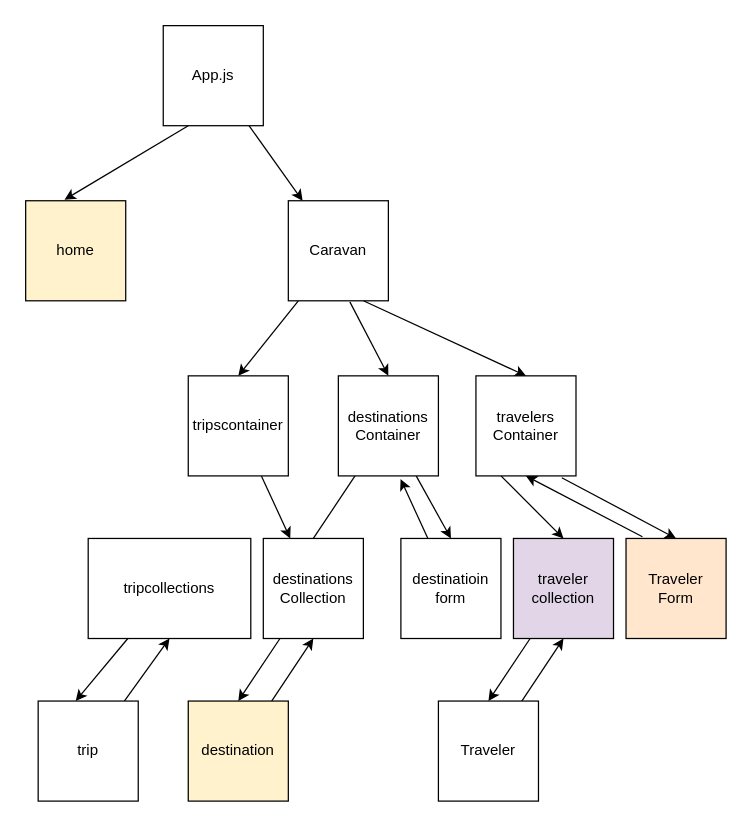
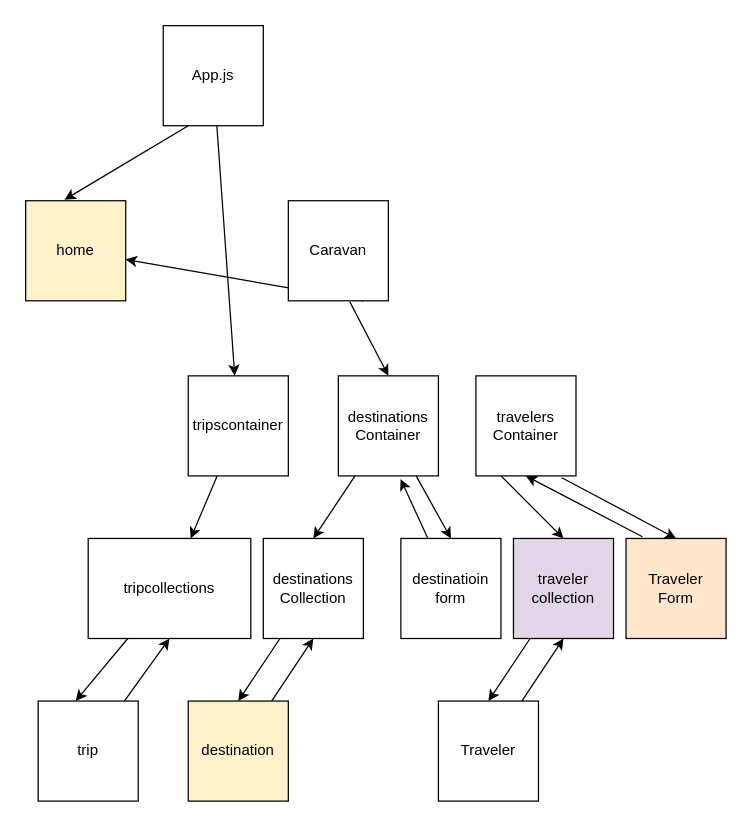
- <mxCell id="6" style="edgeStyle=none;html=1;" edge="1" parent="1" source="7" target="33"><mxGeometry relative="1" as="geometry" /></mxCell>
+ <mxCell id="6" style="edgeStyle=none;html=1;" edge="1" parent="1" source="7" target="15"><mxGeometry relative="1" as="geometry" /></mxCell>
- <mxCell id="2" style="edgeStyle=none;html=1;entryX=0.5;entryY=0;entryDx=0;entryDy=0;" edge="1" parent="1" source="33" target="15"><mxGeometry relative="1" as="geometry" /></mxCell>
- <mxCell id="4" style="edgeStyle=none;html=1;entryX=0.5;entryY=0;entryDx=0;entryDy=0;exitX=0.75;exitY=1;exitDx=0;exitDy=0;" edge="1" parent="1" source="33" target="13"><mxGeometry relative="1" as="geometry"><mxPoint x="330" y="190" as="sourcePoint" /></mxGeometry></mxCell>
+ <mxCell id="4" style="edgeStyle=none;html=1;exitX=0.75;exitY=1;exitDx=0;exitDy=0;" edge="1" parent="1" source="33" target="16"><mxGeometry relative="1" as="geometry"><mxPoint x="330" y="190" as="sourcePoint" /></mxGeometry></mxCell>
- <mxCell id="14" style="edgeStyle=none;html=1;" edge="1" parent="1" source="15" target="20"><mxGeometry relative="1" as="geometry" /></mxCell>
+ <mxCell id="14" style="edgeStyle=none;html=1;" edge="1" parent="1" source="15" target="26"><mxGeometry relative="1" as="geometry" /></mxCell>
- <mxCell id="8" style="edgeStyle=none;html=1;entryX=0.5;entryY=0;entryDx=0;entryDy=0;endArrow=none;" edge="1" parent="1" source="10" target="20"><mxGeometry relative="1" as="geometry" /></mxCell>
+ <mxCell id="8" style="edgeStyle=none;html=1;entryX=0.5;entryY=0;entryDx=0;entryDy=0;" edge="1" parent="1" source="10" target="20"><mxGeometry relative="1" as="geometry" /></mxCell>
